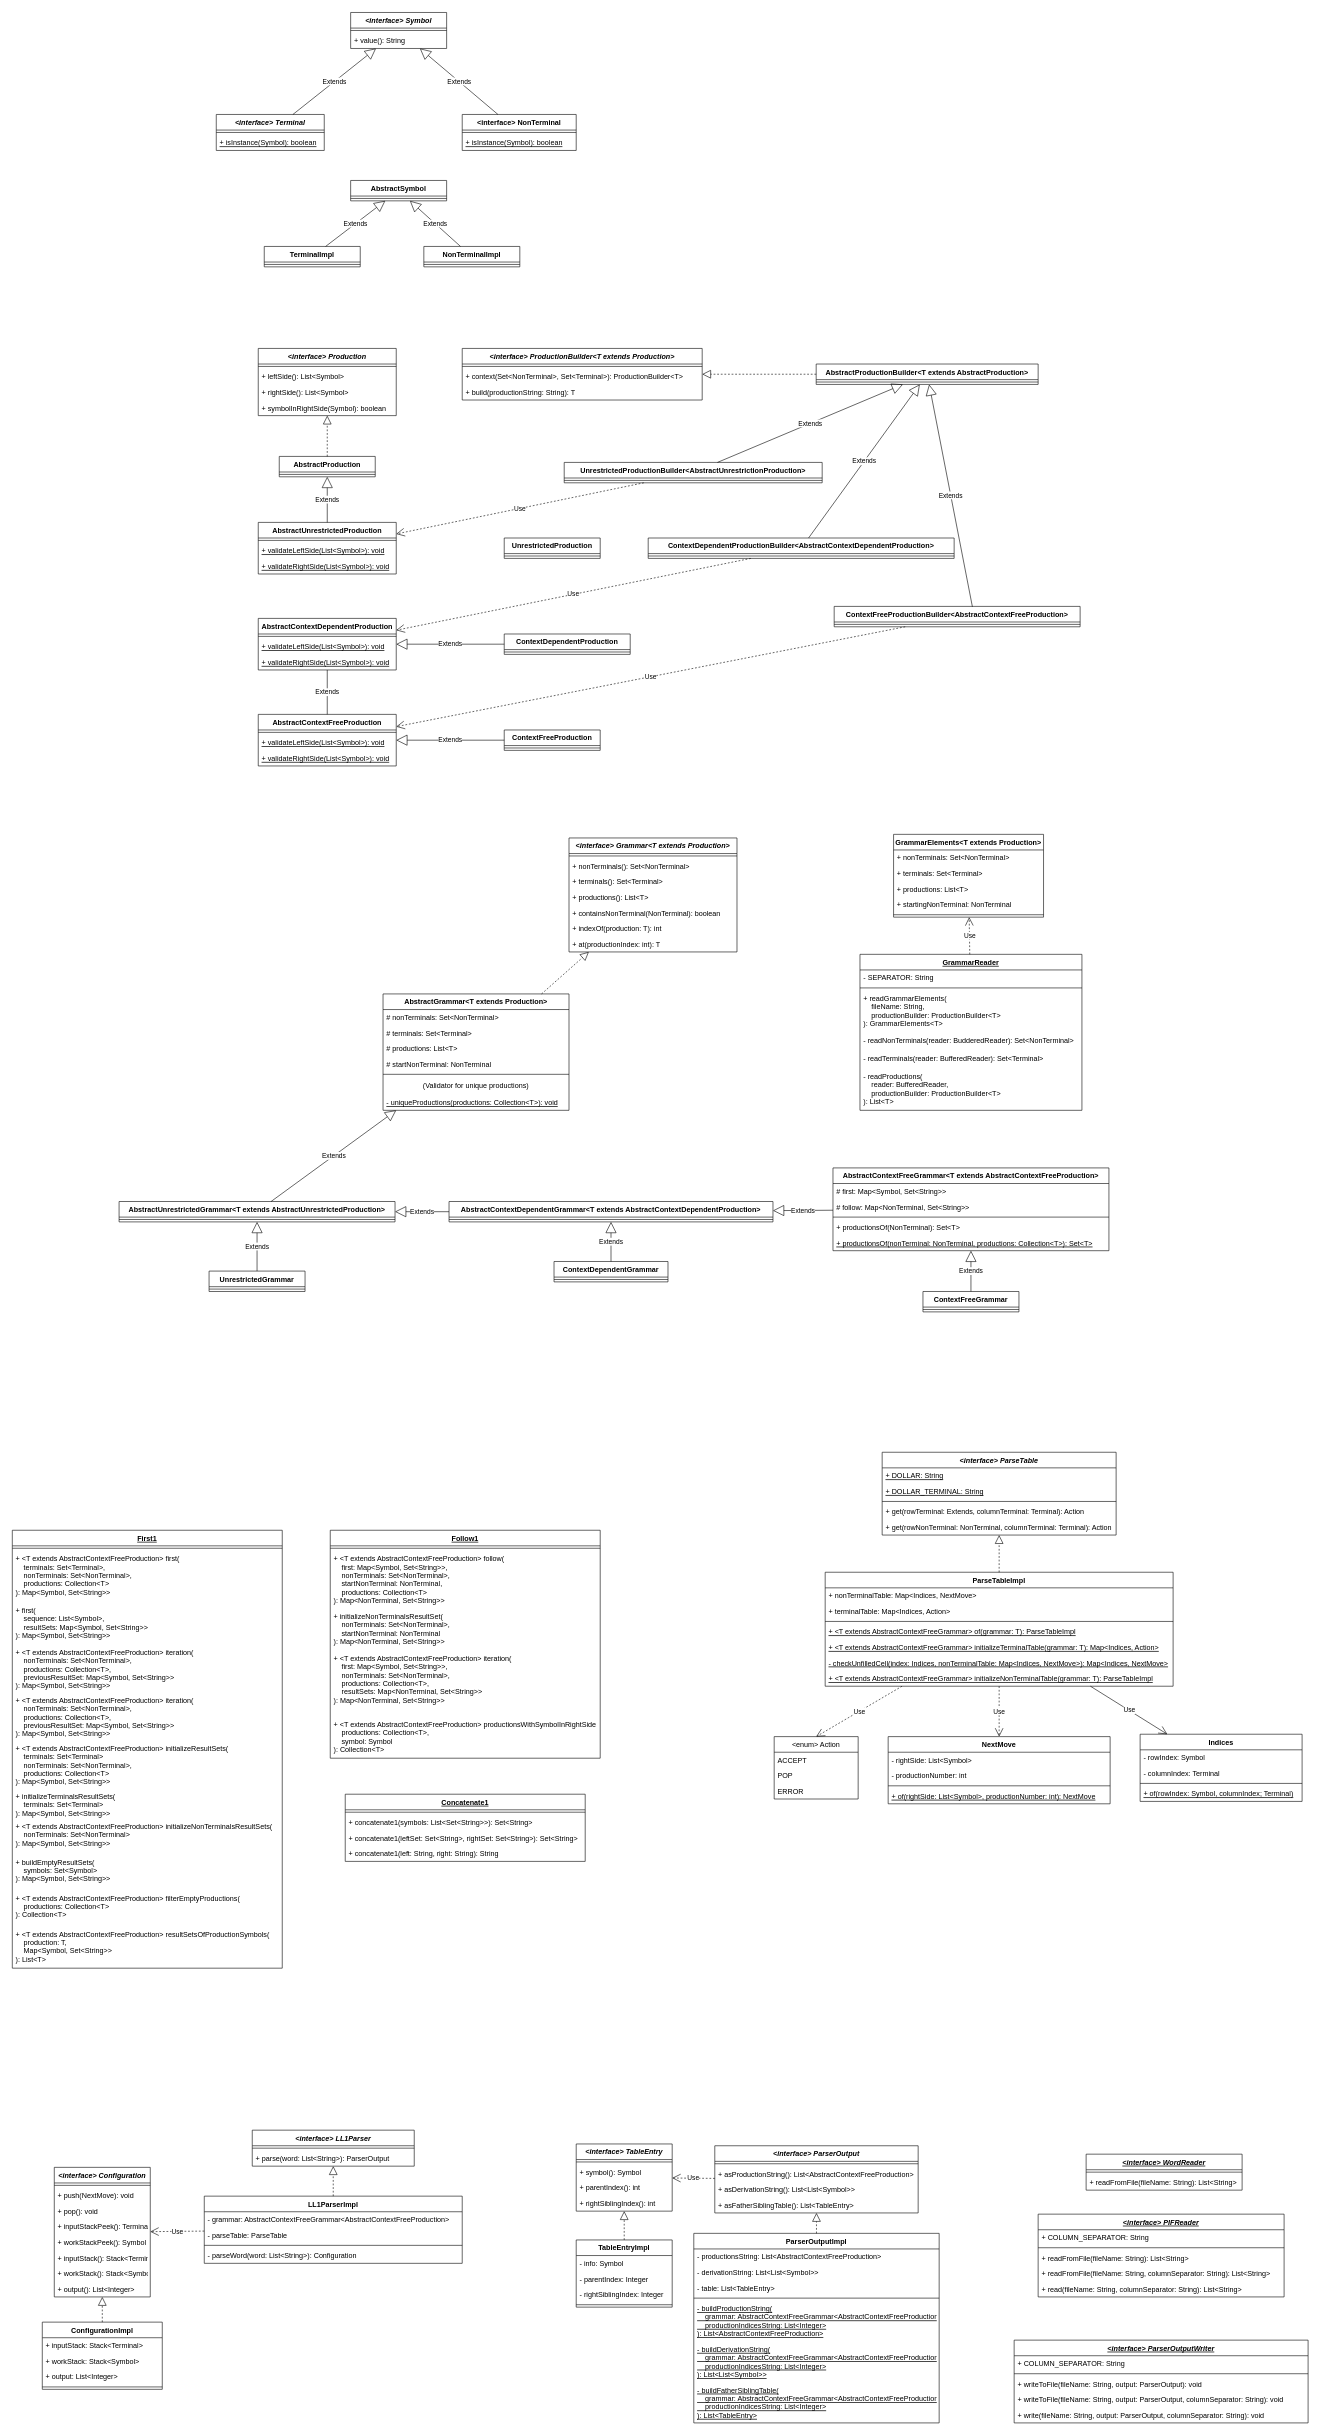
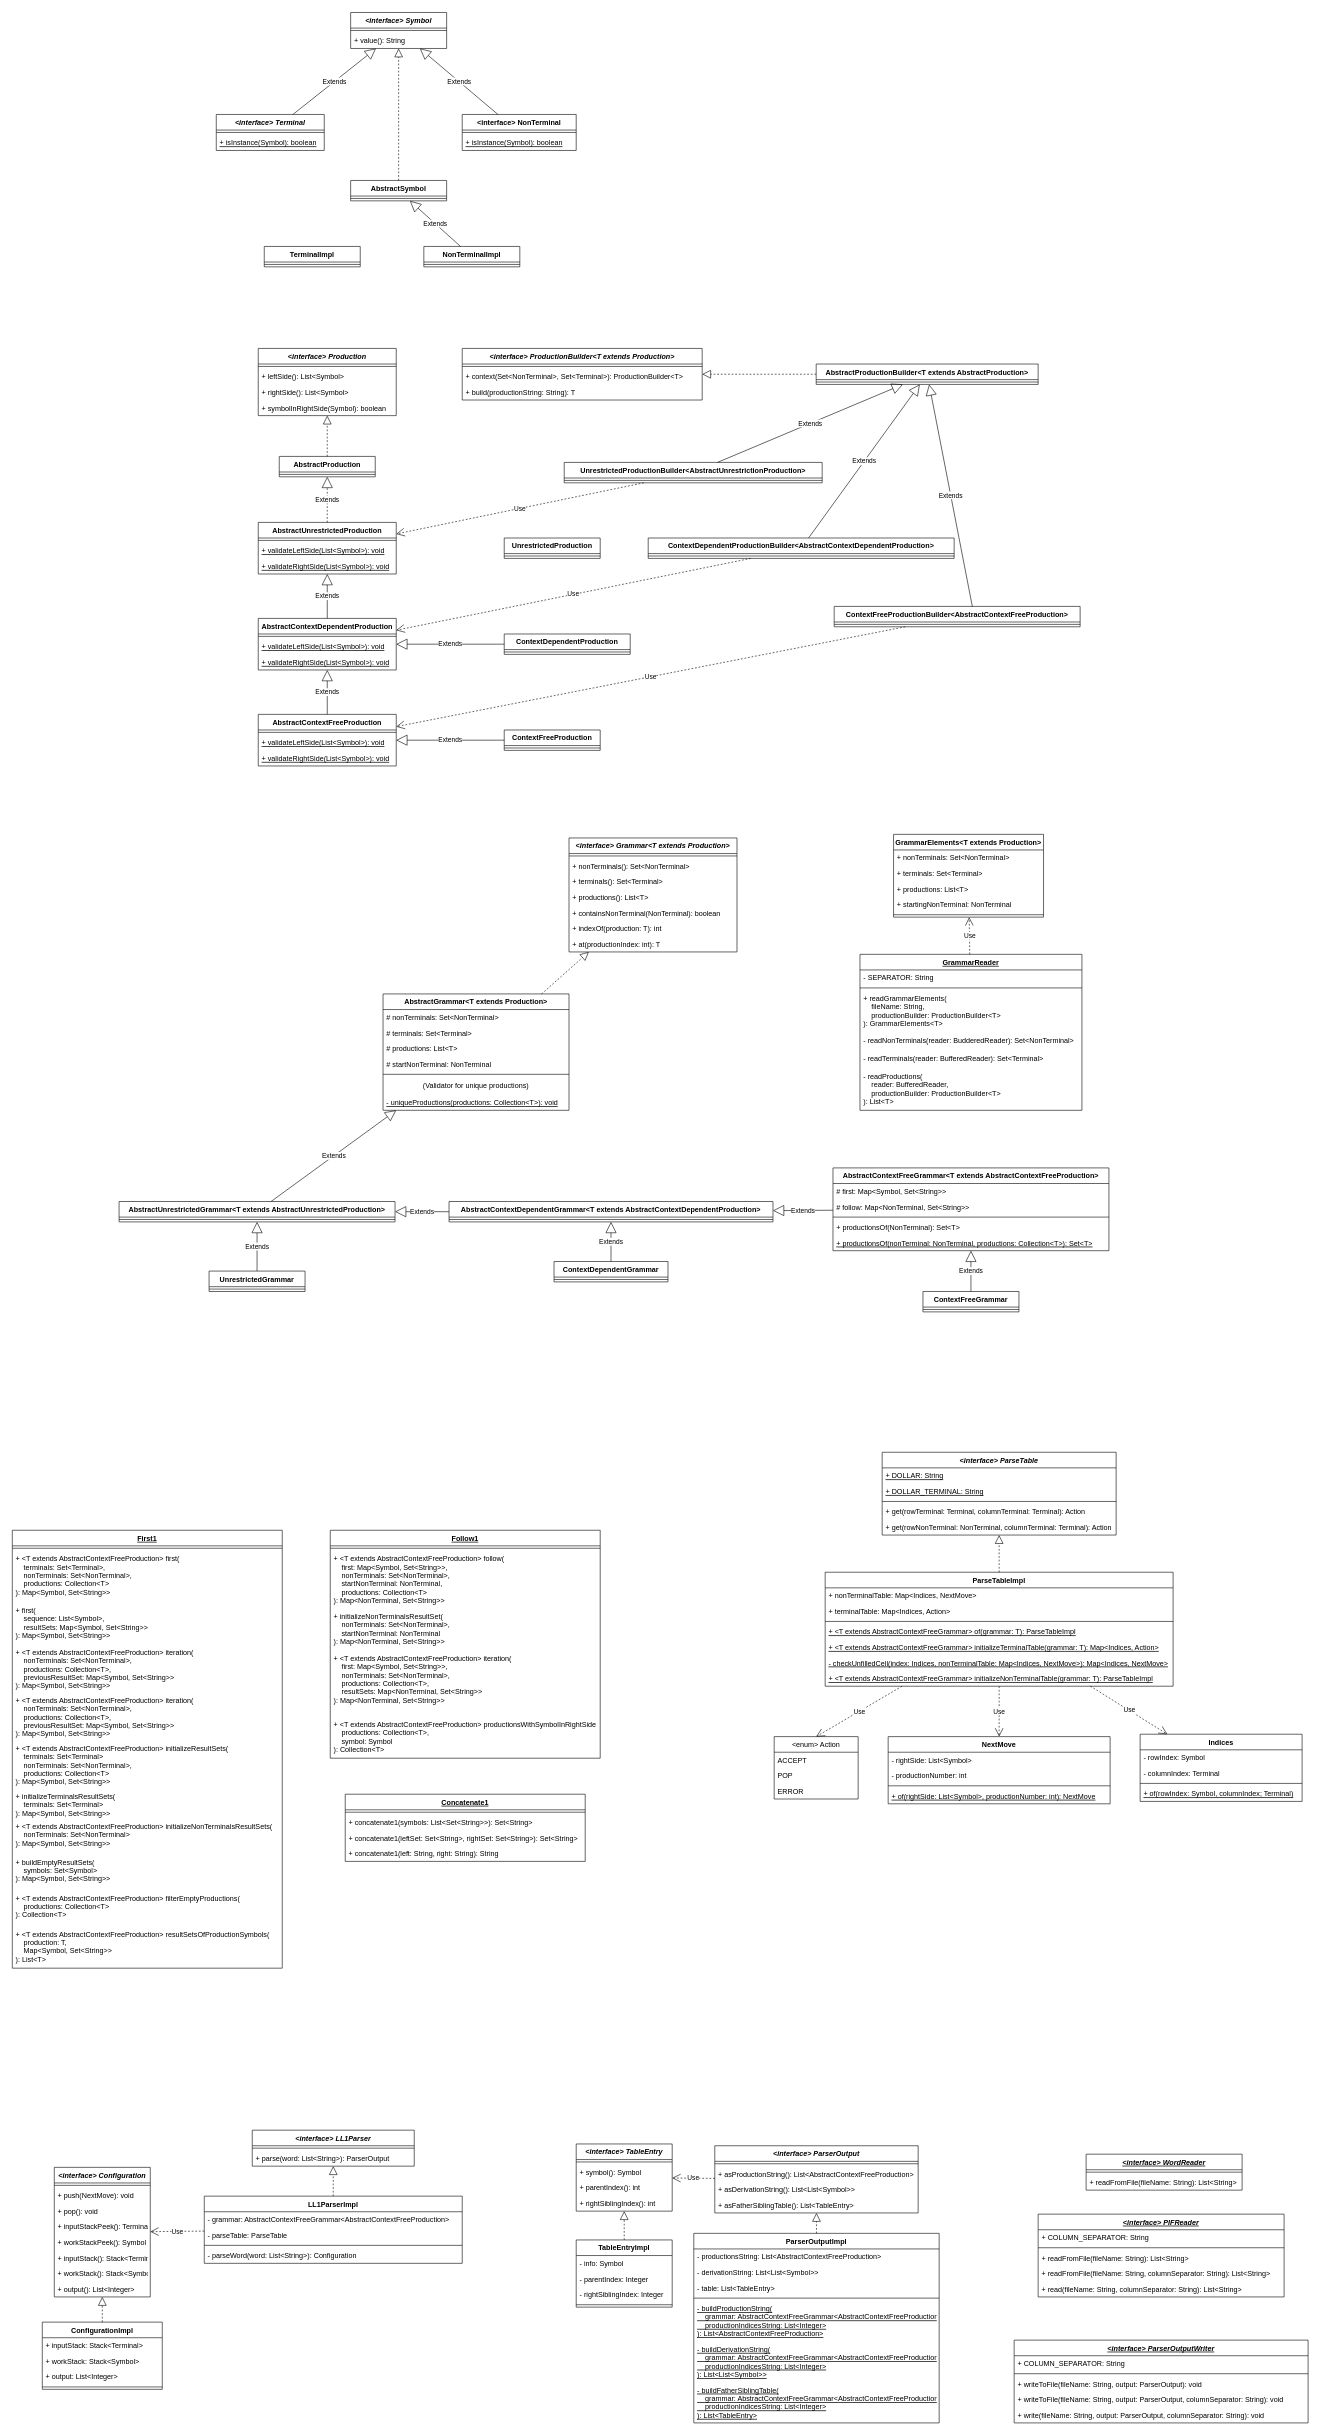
+ <mxCell id="7" value="" style="endArrow=block;dashed=1;endFill=0;endSize=12;html=1;rounded=0;" parent="1" source="5" target="4" edge="1"><mxGeometry width="160" relative="1" as="geometry"><mxPoint x="664" y="130" as="sourcePoint" /><mxPoint x="644" y="160" as="targetPoint" /></mxGeometry></mxCell>
- <mxCell id="19" value="Extends" style="endArrow=block;endSize=16;endFill=0;html=1;rounded=0;" parent="1" source="11" target="5" edge="1"><mxGeometry width="160" relative="1" as="geometry"><mxPoint x="550" y="210" as="sourcePoint" /><mxPoint x="710" y="210" as="targetPoint" /></mxGeometry></mxCell>
- <mxCell id="43" value="Extends" style="endArrow=block;endSize=16;endFill=0;html=1;rounded=0;" parent="1" source="31" target="28" edge="1"><mxGeometry width="160" relative="1" as="geometry"><mxPoint x="580" y="1040" as="sourcePoint" /><mxPoint x="740" y="1040" as="targetPoint" /></mxGeometry></mxCell>
+ <mxCell id="43" value="Extends" style="endArrow=block;endSize=16;endFill=0;html=1;rounded=0;dashed=1;" parent="1" source="31" target="28" edge="1"><mxGeometry width="160" relative="1" as="geometry"><mxPoint x="580" y="1040" as="sourcePoint" /><mxPoint x="740" y="1040" as="targetPoint" /></mxGeometry></mxCell>
+ <mxCell id="44" value="Extends" style="endArrow=block;endSize=16;endFill=0;html=1;rounded=0;" parent="1" source="35" target="31" edge="1"><mxGeometry width="160" relative="1" as="geometry"><mxPoint x="580" y="1040" as="sourcePoint" /><mxPoint x="740" y="1040" as="targetPoint" /></mxGeometry></mxCell>
- <mxCell id="45" value="Extends" style="endArrow=none;endSize=16;endFill=0;html=1;rounded=0;" parent="1" source="39" target="35" edge="1"><mxGeometry width="160" relative="1" as="geometry"><mxPoint x="580" y="1040" as="sourcePoint" /><mxPoint x="740" y="1040" as="targetPoint" /></mxGeometry></mxCell>
+ <mxCell id="45" value="Extends" style="endArrow=block;endSize=16;endFill=0;html=1;rounded=0;" parent="1" source="39" target="35" edge="1"><mxGeometry width="160" relative="1" as="geometry"><mxPoint x="580" y="1040" as="sourcePoint" /><mxPoint x="740" y="1040" as="targetPoint" /></mxGeometry></mxCell>
- <mxCell id="100" value="+ get(rowTerminal: Extends, columnTerminal: Terminal): Action" style="text;strokeColor=none;fillColor=none;align=left;verticalAlign=top;spacingLeft=4;spacingRight=4;overflow=hidden;rotatable=0;points=[[0,0.5],[1,0.5]];portConstraint=eastwest;" parent="96" vertex="1"><mxGeometry y="86" width="390" height="26" as="geometry" /></mxCell>
+ <mxCell id="100" value="+ get(rowTerminal: Terminal, columnTerminal: Terminal): Action" style="text;strokeColor=none;fillColor=none;align=left;verticalAlign=top;spacingLeft=4;spacingRight=4;overflow=hidden;rotatable=0;points=[[0,0.5],[1,0.5]];portConstraint=eastwest;" parent="96" vertex="1"><mxGeometry y="86" width="390" height="26" as="geometry" /></mxCell>
- <mxCell id="127" value="Use" style="endArrow=open;endSize=12;dashed=0;html=1;rounded=0;" parent="1" source="102" target="120" edge="1"><mxGeometry width="160" relative="1" as="geometry"><mxPoint x="1439" y="2780" as="sourcePoint" /><mxPoint x="1599" y="2780" as="targetPoint" /></mxGeometry></mxCell>
+ <mxCell id="127" value="Use" style="endArrow=open;endSize=12;dashed=1;html=1;rounded=0;" parent="1" source="102" target="120" edge="1"><mxGeometry width="160" relative="1" as="geometry"><mxPoint x="1439" y="2780" as="sourcePoint" /><mxPoint x="1599" y="2780" as="targetPoint" /></mxGeometry></mxCell>
